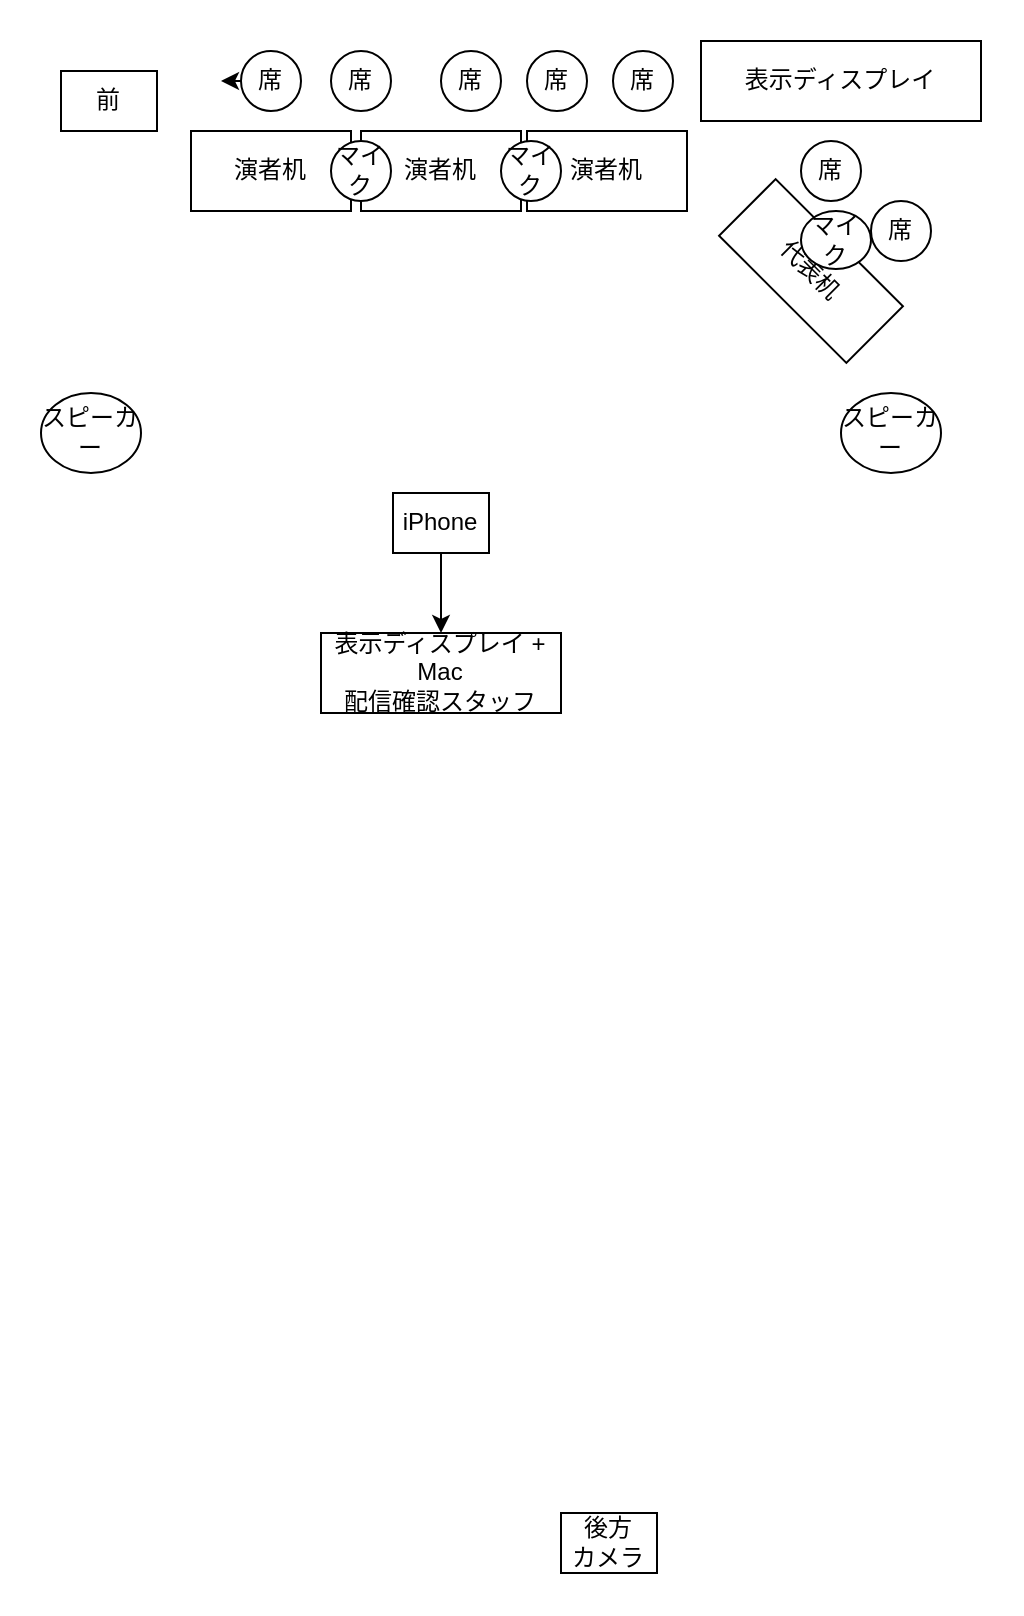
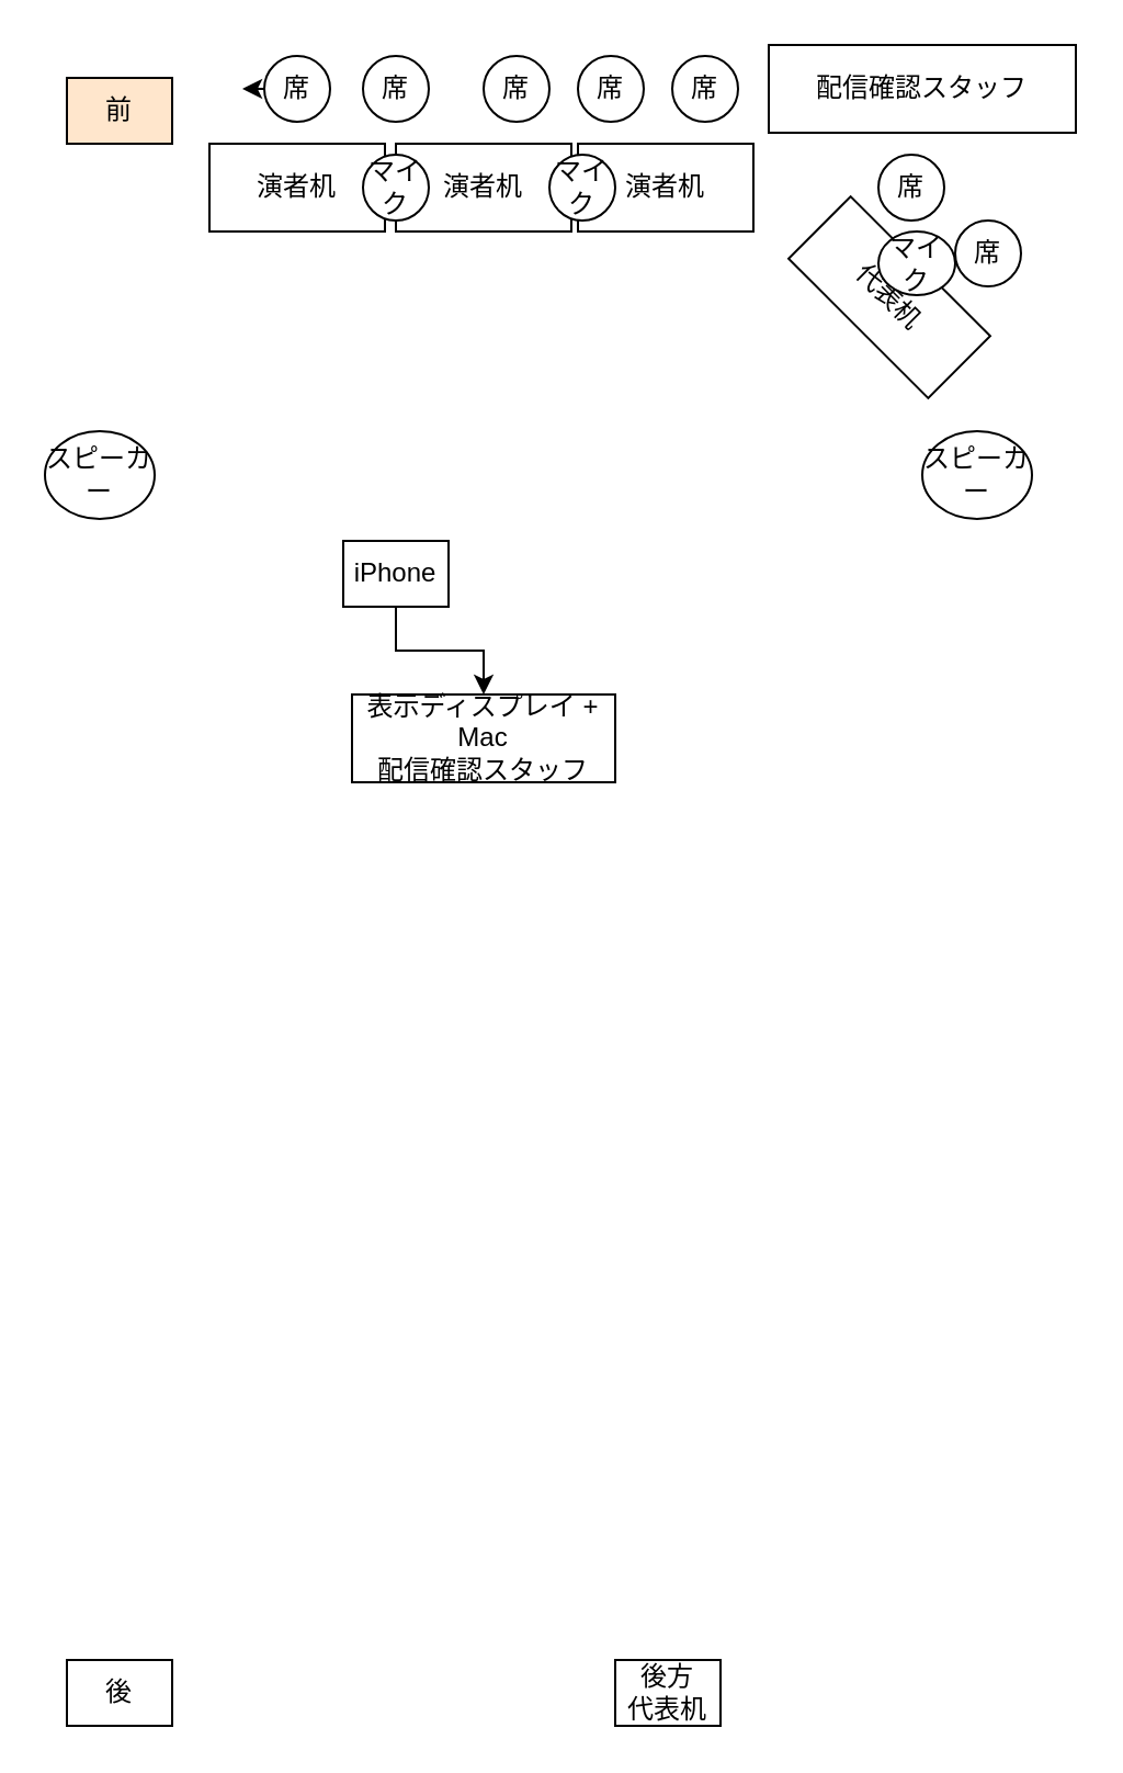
- <mxCell id="20" value="表示ディスプレイ" style="rounded=0;whiteSpace=wrap;html=1;" parent="1" vertex="1"><mxGeometry x="350" y="20" width="140" height="40" as="geometry" /></mxCell>
+ <mxCell id="20" value="配信確認スタッフ" style="rounded=0;whiteSpace=wrap;html=1;" parent="1" vertex="1"><mxGeometry x="350" y="20" width="140" height="40" as="geometry" /></mxCell>
- <mxCell id="15" value="前" style="rounded=0;whiteSpace=wrap;html=1;" parent="1" vertex="1"><mxGeometry x="30" y="35" width="48" height="30" as="geometry" /></mxCell>
+ <mxCell id="15" value="前" style="rounded=0;whiteSpace=wrap;html=1;fillColor=#ffe6cc;" parent="1" vertex="1"><mxGeometry x="30" y="35" width="48" height="30" as="geometry" /></mxCell>
- <mxCell id="13" value="iPhone" style="rounded=0;whiteSpace=wrap;html=1;" parent="1" vertex="1"><mxGeometry x="196" y="246" width="48" height="30" as="geometry" /></mxCell>
+ <mxCell id="13" value="iPhone" style="rounded=0;whiteSpace=wrap;html=1;" parent="1" vertex="1"><mxGeometry x="156" y="246" width="48" height="30" as="geometry" /></mxCell>
+ <mxCell id="16" value="後" style="rounded=0;whiteSpace=wrap;html=1;" parent="1" vertex="1"><mxGeometry x="30" y="756" width="48" height="30" as="geometry" /></mxCell>
- <mxCell id="14" value="後方&lt;br&gt;カメラ" style="rounded=0;whiteSpace=wrap;html=1;" parent="1" vertex="1"><mxGeometry x="280" y="756" width="48" height="30" as="geometry" /></mxCell>
+ <mxCell id="14" value="後方&lt;br&gt;代表机" style="rounded=0;whiteSpace=wrap;html=1;" parent="1" vertex="1"><mxGeometry x="280" y="756" width="48" height="30" as="geometry" /></mxCell>
